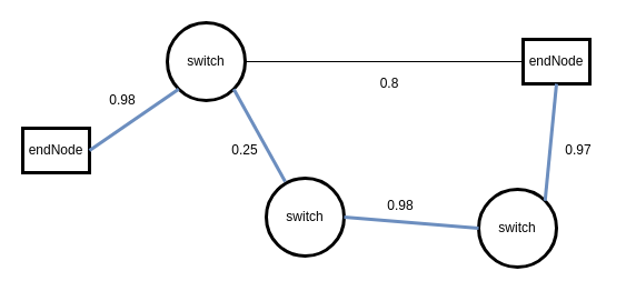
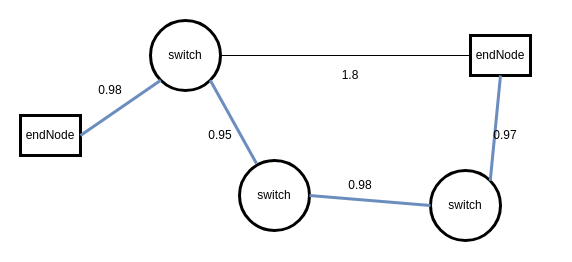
- <mxCell id="13" value="0.8" style="text;html=1;align=center;verticalAlign=middle;whiteSpace=wrap;rounded=0;" vertex="1" parent="1"><mxGeometry x="320" y="60" width="60" height="30" as="geometry" /></mxCell>
+ <mxCell id="13" value="1.8" style="text;html=1;align=center;verticalAlign=middle;whiteSpace=wrap;rounded=0;" vertex="1" parent="1"><mxGeometry x="320" y="60" width="60" height="30" as="geometry" /></mxCell>
- <mxCell id="14" value="0.25" style="text;html=1;align=center;verticalAlign=middle;whiteSpace=wrap;rounded=0;" vertex="1" parent="1"><mxGeometry x="190" y="120" width="60" height="30" as="geometry" /></mxCell>
+ <mxCell id="14" value="0.95" style="text;html=1;align=center;verticalAlign=middle;whiteSpace=wrap;rounded=0;" vertex="1" parent="1"><mxGeometry x="190" y="120" width="60" height="30" as="geometry" /></mxCell>
- <mxCell id="16" value="0.97" style="text;html=1;align=center;verticalAlign=middle;whiteSpace=wrap;rounded=0;" vertex="1" parent="1"><mxGeometry x="490" y="120" width="60" height="30" as="geometry" /></mxCell>
+ <mxCell id="16" value="0.97" style="text;html=1;align=center;verticalAlign=middle;whiteSpace=wrap;rounded=0;" vertex="1" parent="1"><mxGeometry x="475" y="120" width="60" height="30" as="geometry" /></mxCell>
